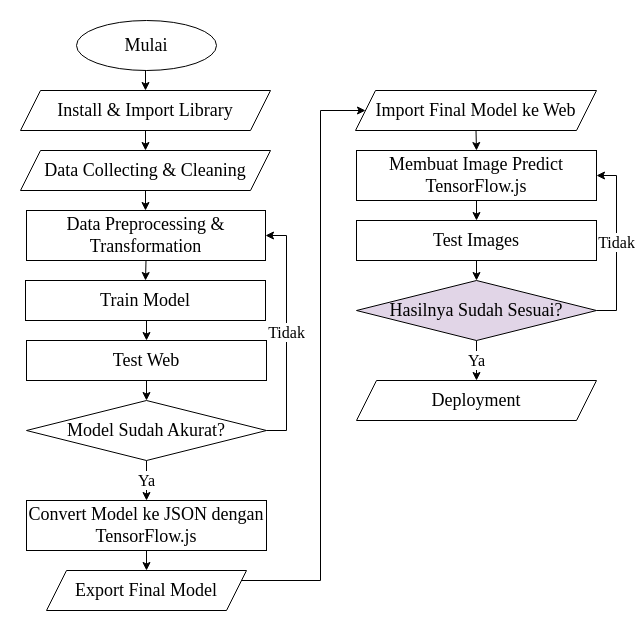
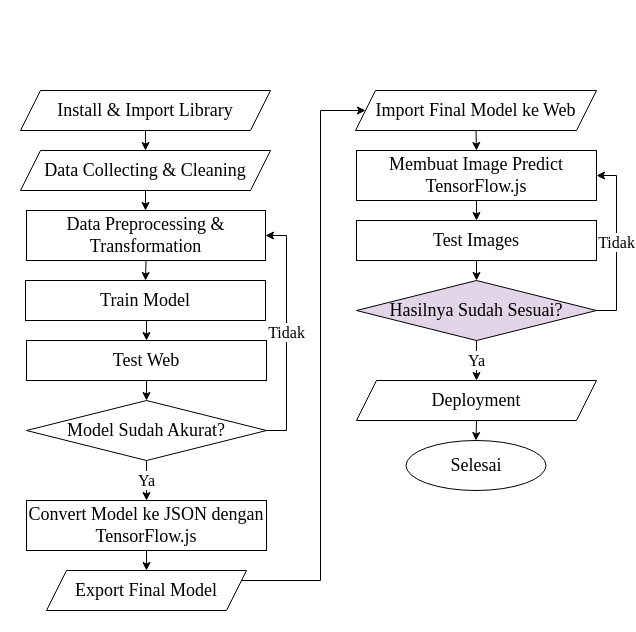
- <mxCell id="3" value="Mulai" style="ellipse;whiteSpace=wrap;html=1;fontSize=18;fontFamily=Times New Roman;" parent="1" vertex="1"><mxGeometry x="76" y="20" width="140" height="50" as="geometry" /></mxCell>
- <mxCell id="2" style="edgeStyle=orthogonalEdgeStyle;rounded=0;orthogonalLoop=1;jettySize=auto;html=1;exitX=0.5;exitY=1;exitDx=0;exitDy=0;entryX=0.5;entryY=0;entryDx=0;entryDy=0;" parent="1" source="3" target="6" edge="1"><mxGeometry relative="1" as="geometry" /></mxCell>
+ <mxCell id="26" style="edgeStyle=orthogonalEdgeStyle;rounded=0;orthogonalLoop=1;jettySize=auto;html=1;exitX=0.5;exitY=1;exitDx=0;exitDy=0;entryX=0.5;entryY=0;entryDx=0;entryDy=0;" parent="1" source="27" target="4" edge="1"><mxGeometry relative="1" as="geometry" /></mxCell>
+ <mxCell id="4" value="Selesai" style="ellipse;whiteSpace=wrap;html=1;fontSize=18;fontFamily=Times New Roman;" parent="1" vertex="1"><mxGeometry x="405.5" y="440" width="140" height="50" as="geometry" /></mxCell>
